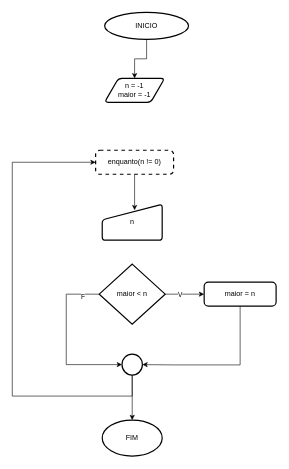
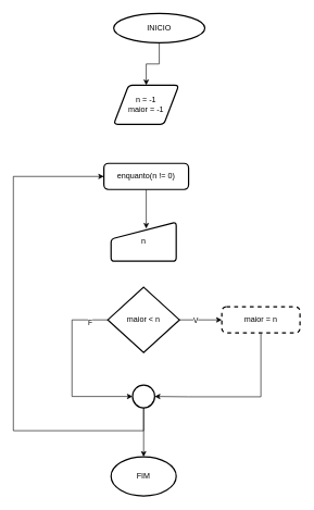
- <mxCell id="5" value="n = -1&lt;div&gt;maior = -1&lt;/div&gt;" style="shape=parallelogram;html=1;strokeWidth=2;perimeter=parallelogramPerimeter;whiteSpace=wrap;rounded=1;arcSize=12;size=0.23;" vertex="1" parent="1"><mxGeometry x="174" y="130" width="100" height="40" as="geometry" /></mxCell>
+ <mxCell id="5" value="n = -1&lt;div&gt;maior = -1&lt;/div&gt;" style="shape=parallelogram;html=1;strokeWidth=2;perimeter=parallelogramPerimeter;whiteSpace=wrap;rounded=1;arcSize=12;size=0.23;" vertex="1" parent="1"><mxGeometry x="174" y="130" width="100" height="60" as="geometry" /></mxCell>
- <mxCell id="6" value="enquanto(n != 0)" style="rounded=1;whiteSpace=wrap;html=1;absoluteArcSize=1;arcSize=14;strokeWidth=2;dashed=1;" vertex="1" parent="1"><mxGeometry x="159" y="250" width="130" height="40" as="geometry" /></mxCell>
+ <mxCell id="6" value="enquanto(n != 0)" style="rounded=1;whiteSpace=wrap;html=1;absoluteArcSize=1;arcSize=14;strokeWidth=2;" vertex="1" parent="1"><mxGeometry x="159" y="250" width="130" height="40" as="geometry" /></mxCell>
- <mxCell id="12" value="maior = n" style="rounded=1;whiteSpace=wrap;html=1;absoluteArcSize=1;arcSize=14;strokeWidth=2;" vertex="1" parent="1"><mxGeometry x="340" y="470" width="120" height="40" as="geometry" /></mxCell>
+ <mxCell id="12" value="maior = n" style="rounded=1;whiteSpace=wrap;html=1;absoluteArcSize=1;arcSize=14;strokeWidth=2;dashed=1;" vertex="1" parent="1"><mxGeometry x="340" y="470" width="120" height="40" as="geometry" /></mxCell>
